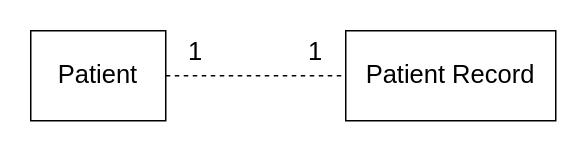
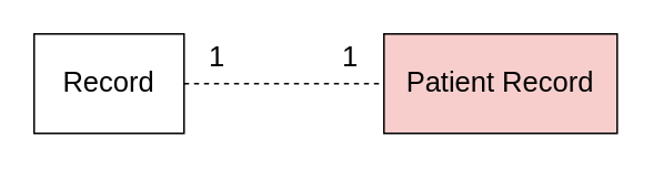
- <mxCell id="2" value="&lt;font style=&quot;font-size: 17px;&quot;&gt;Patient&lt;/font&gt;" style="rounded=0;whiteSpace=wrap;html=1;" vertex="1" parent="1"><mxGeometry x="20" y="20" width="90" height="60" as="geometry" /></mxCell>
+ <mxCell id="2" value="&lt;font style=&quot;font-size: 17px;&quot;&gt;Record&lt;/font&gt;" style="rounded=0;whiteSpace=wrap;html=1;" vertex="1" parent="1"><mxGeometry x="20" y="20" width="90" height="60" as="geometry" /></mxCell>
- <mxCell id="3" value="&lt;font style=&quot;font-size: 17px;&quot;&gt;Patient Record&lt;/font&gt;" style="rounded=0;whiteSpace=wrap;html=1;" vertex="1" parent="1"><mxGeometry x="230" y="20" width="140" height="60" as="geometry" /></mxCell>
+ <mxCell id="3" value="&lt;font style=&quot;font-size: 17px;&quot;&gt;Patient Record&lt;/font&gt;" style="rounded=0;whiteSpace=wrap;html=1;fillColor=#f8cecc;" vertex="1" parent="1"><mxGeometry x="230" y="20" width="140" height="60" as="geometry" /></mxCell>
